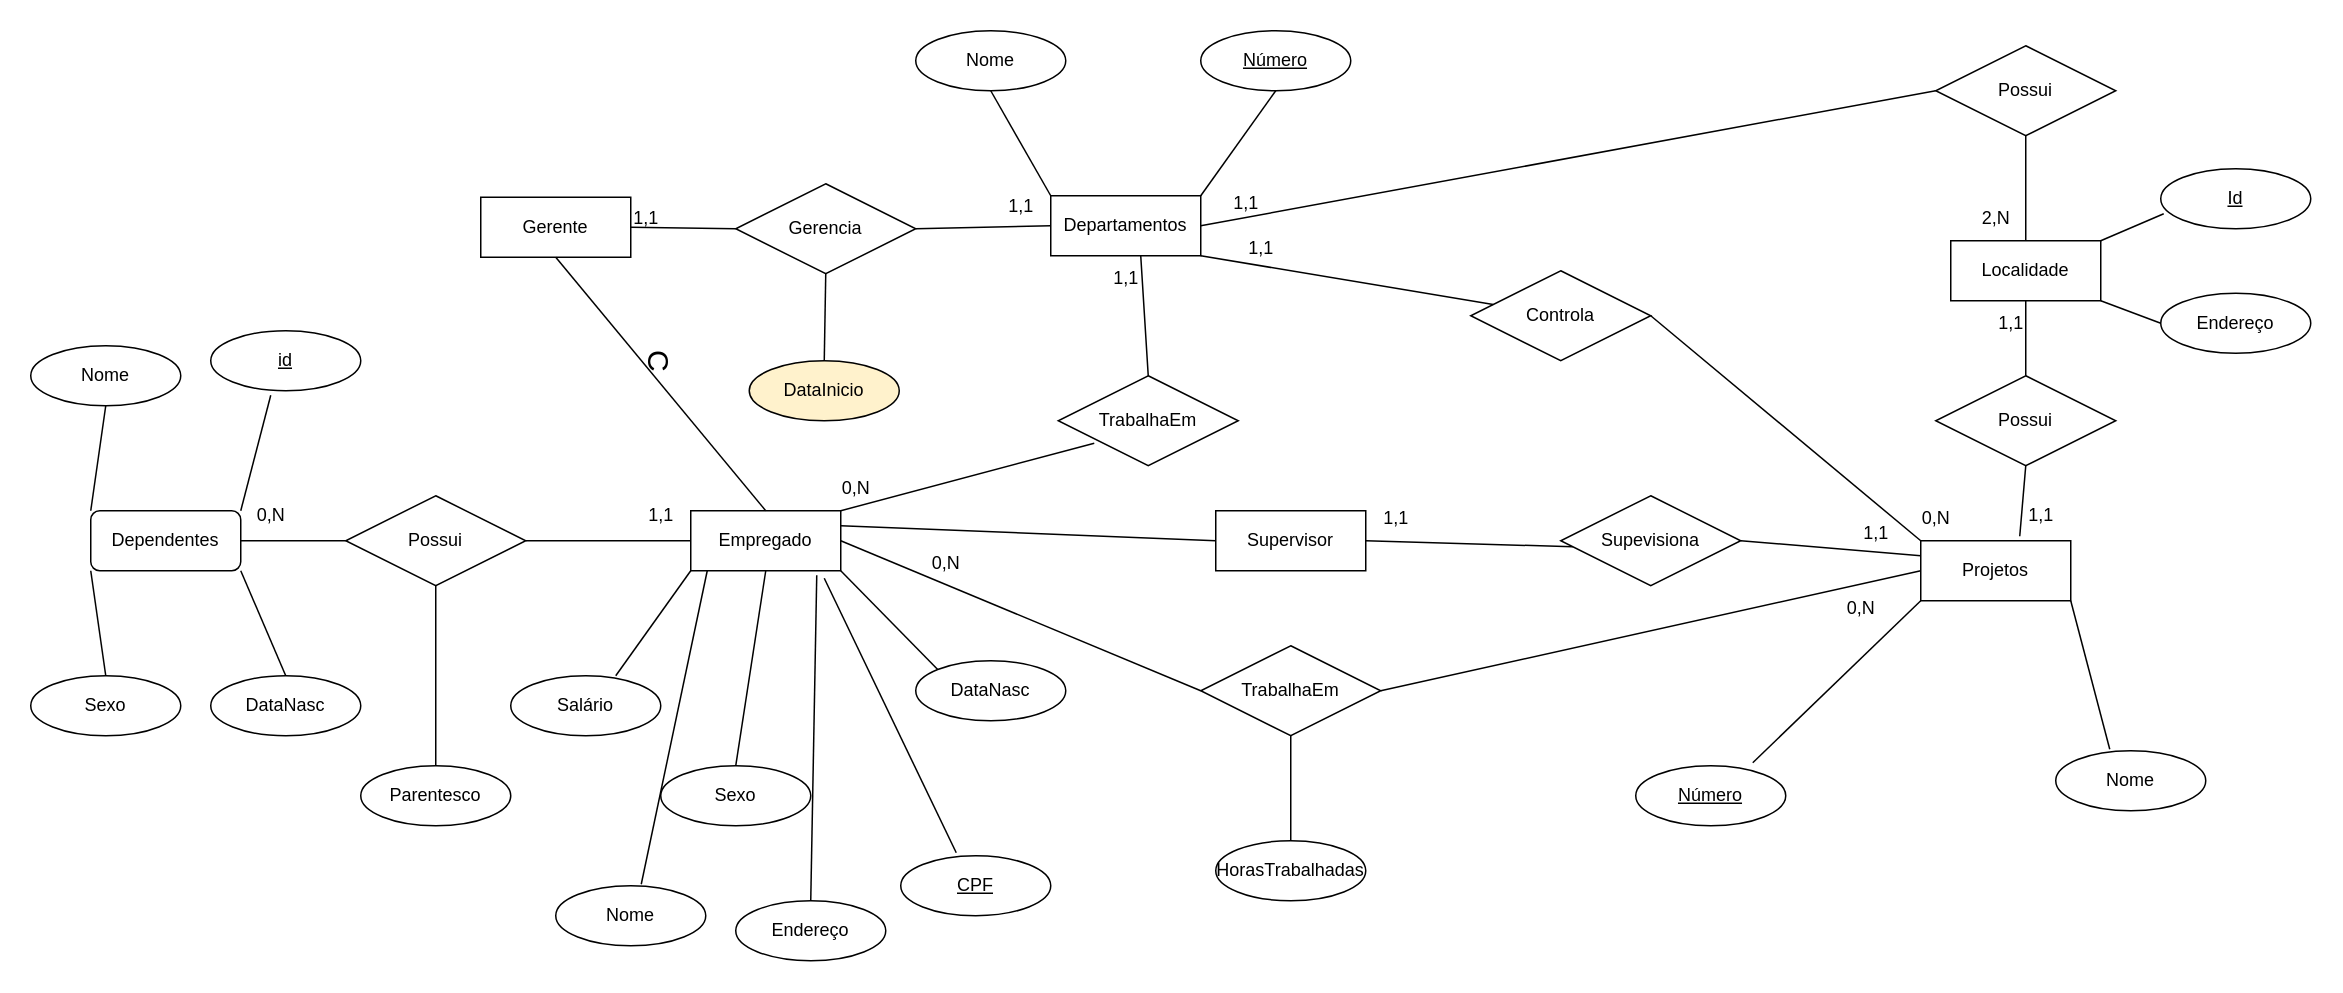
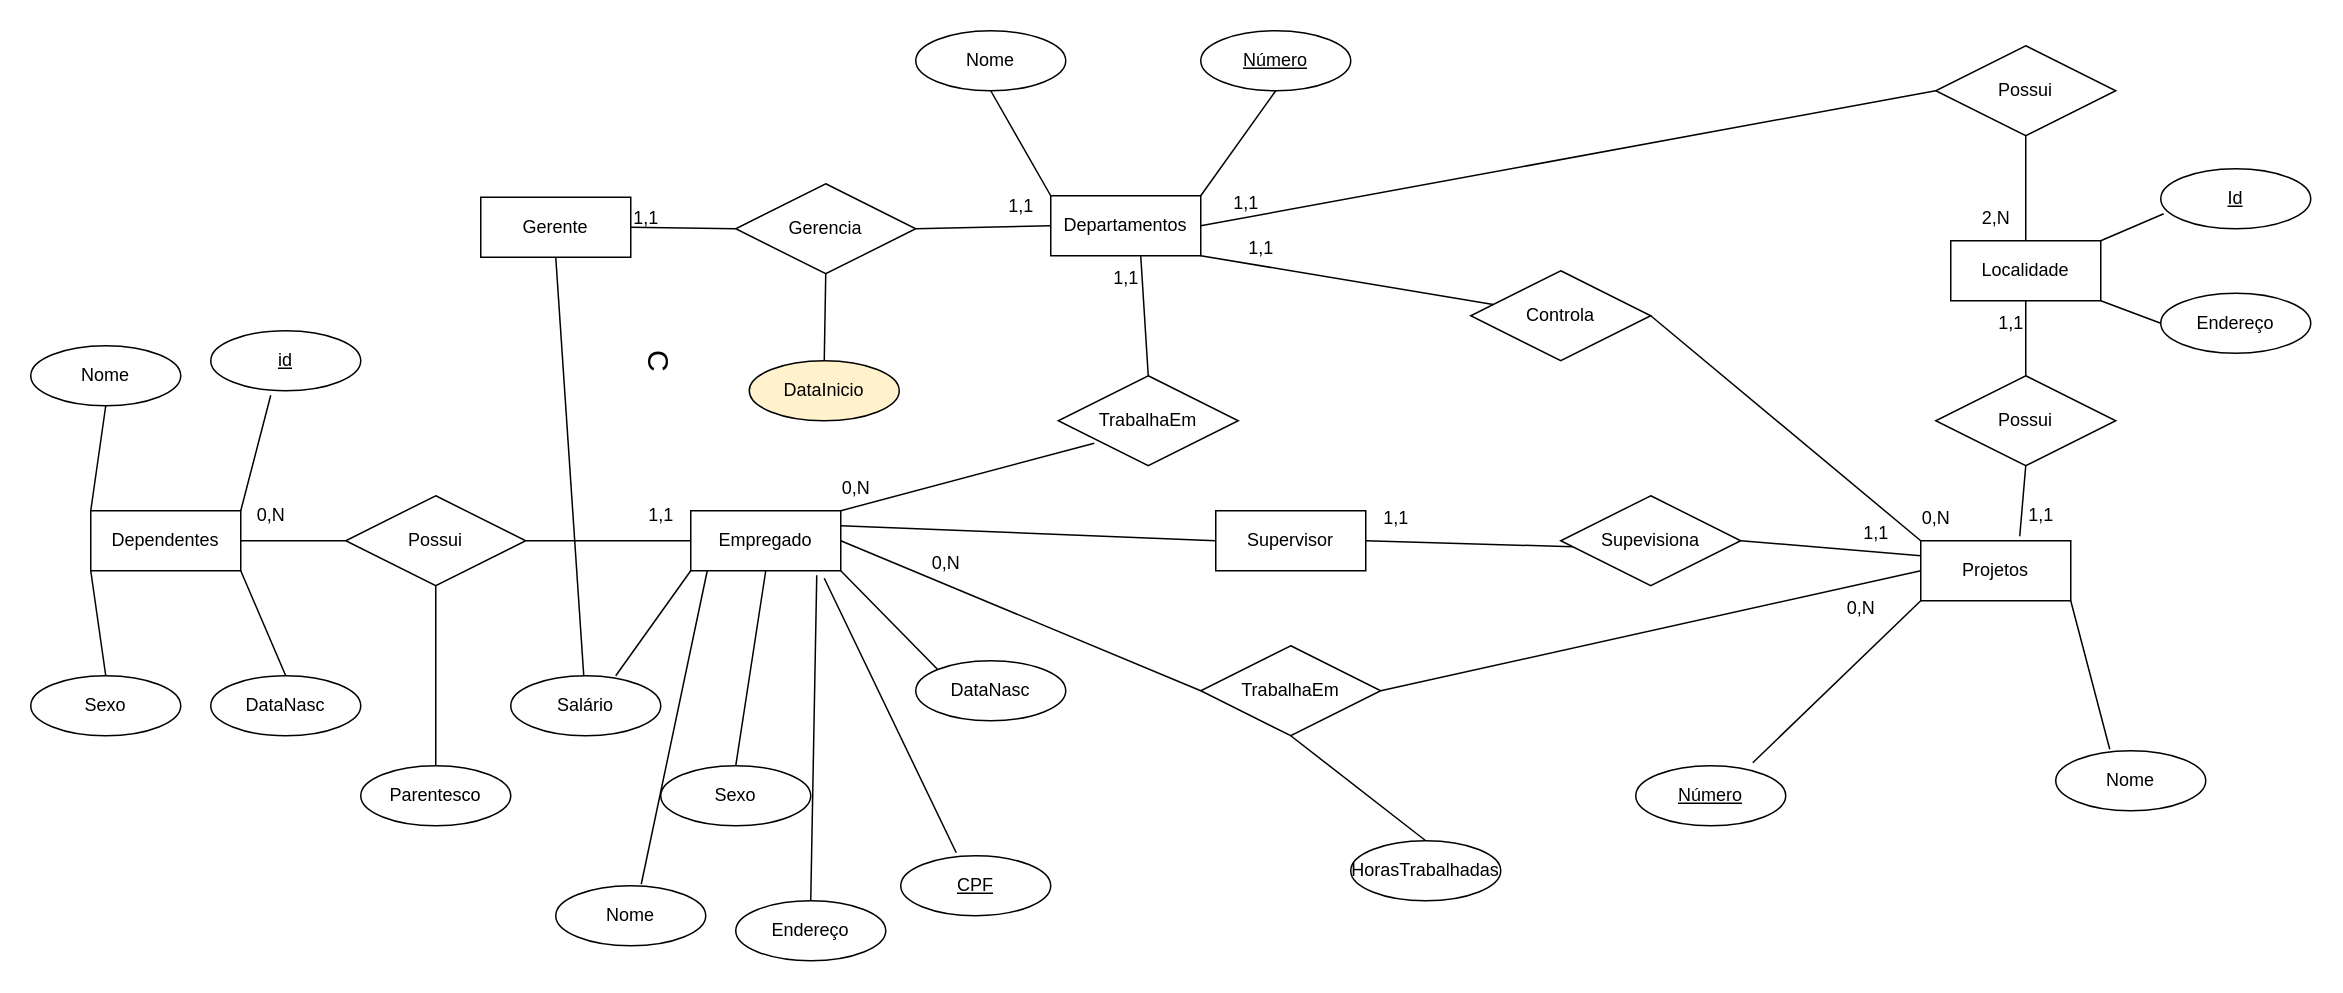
- <mxCell id="51" value="" style="endArrow=none;html=1;rounded=0;exitX=0.5;exitY=1;exitDx=0;exitDy=0;entryX=0.5;entryY=0;entryDx=0;entryDy=0;" edge="1" parent="1" source="50" target="7"><mxGeometry relative="1" as="geometry"><mxPoint x="605" y="456" as="sourcePoint" /><mxPoint x="570" y="390" as="targetPoint" /></mxGeometry></mxCell>
+ <mxCell id="51" value="" style="endArrow=none;html=1;rounded=0;exitX=0.5;exitY=1;exitDx=0;exitDy=0;" edge="1" parent="1" source="50" target="10"><mxGeometry relative="1" as="geometry"><mxPoint x="605" y="456" as="sourcePoint" /><mxPoint x="570" y="390" as="targetPoint" /></mxGeometry></mxCell>
- <mxCell id="26" value="Dependentes" style="whiteSpace=wrap;html=1;align=center;rounded=1;" vertex="1" parent="1"><mxGeometry x="60" y="340" width="100" height="40" as="geometry" /></mxCell>
+ <mxCell id="26" value="Dependentes" style="whiteSpace=wrap;html=1;align=center;" vertex="1" parent="1"><mxGeometry x="60" y="340" width="100" height="40" as="geometry" /></mxCell>
- <mxCell id="63" value="HorasTrabalhadas" style="ellipse;whiteSpace=wrap;html=1;align=center;" vertex="1" parent="1"><mxGeometry x="810" y="560" width="100" height="40" as="geometry" /></mxCell>
+ <mxCell id="63" value="HorasTrabalhadas" style="ellipse;whiteSpace=wrap;html=1;align=center;" vertex="1" parent="1"><mxGeometry x="900" y="560" width="100" height="40" as="geometry" /></mxCell>
